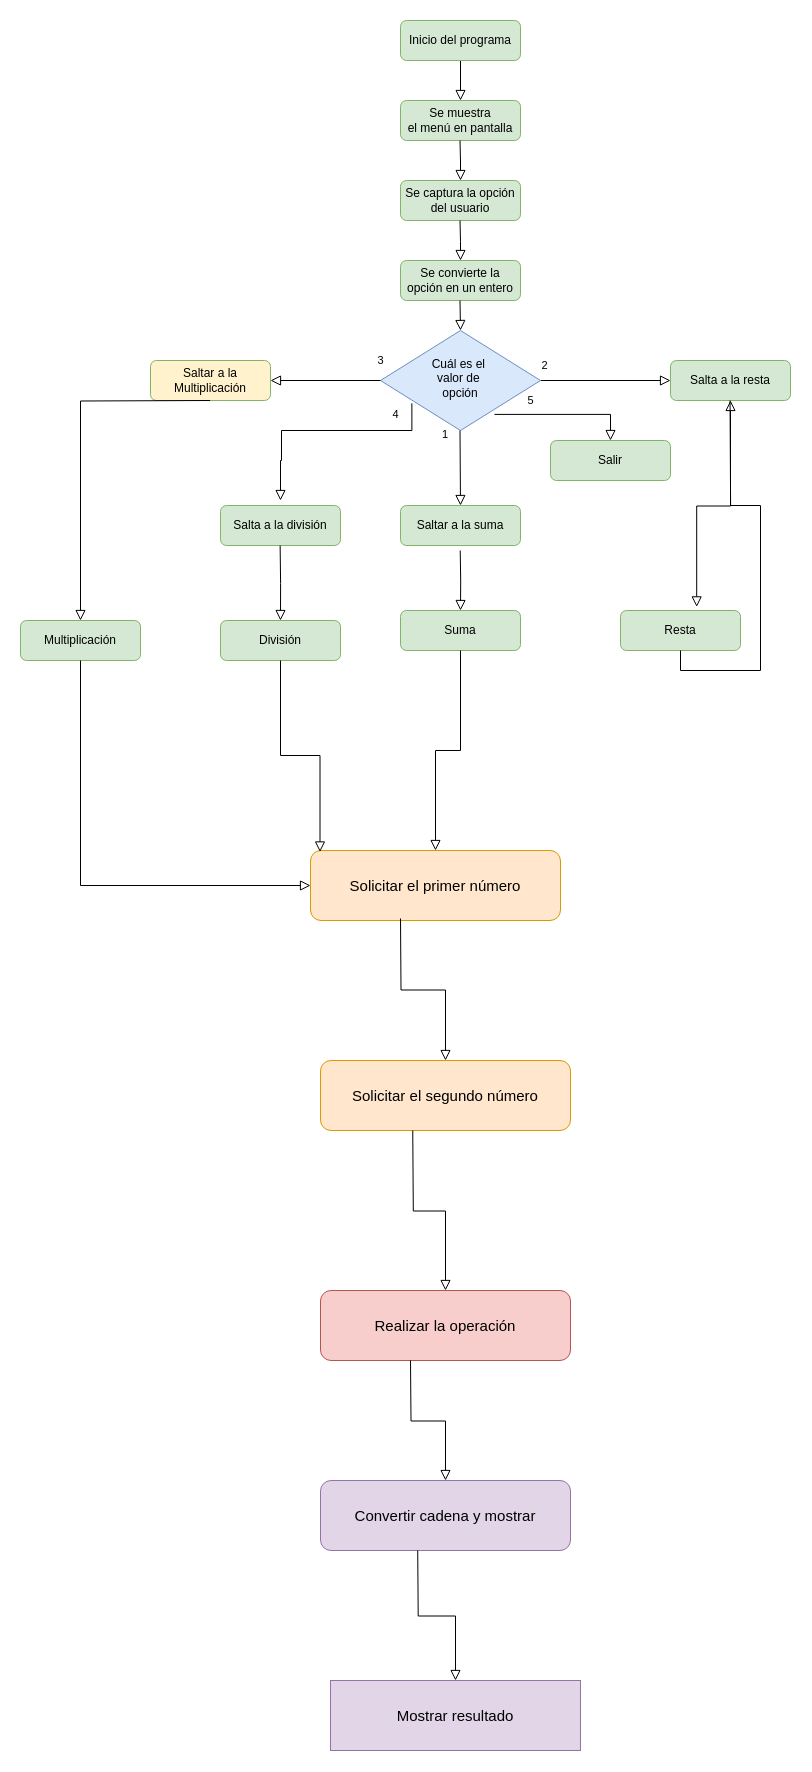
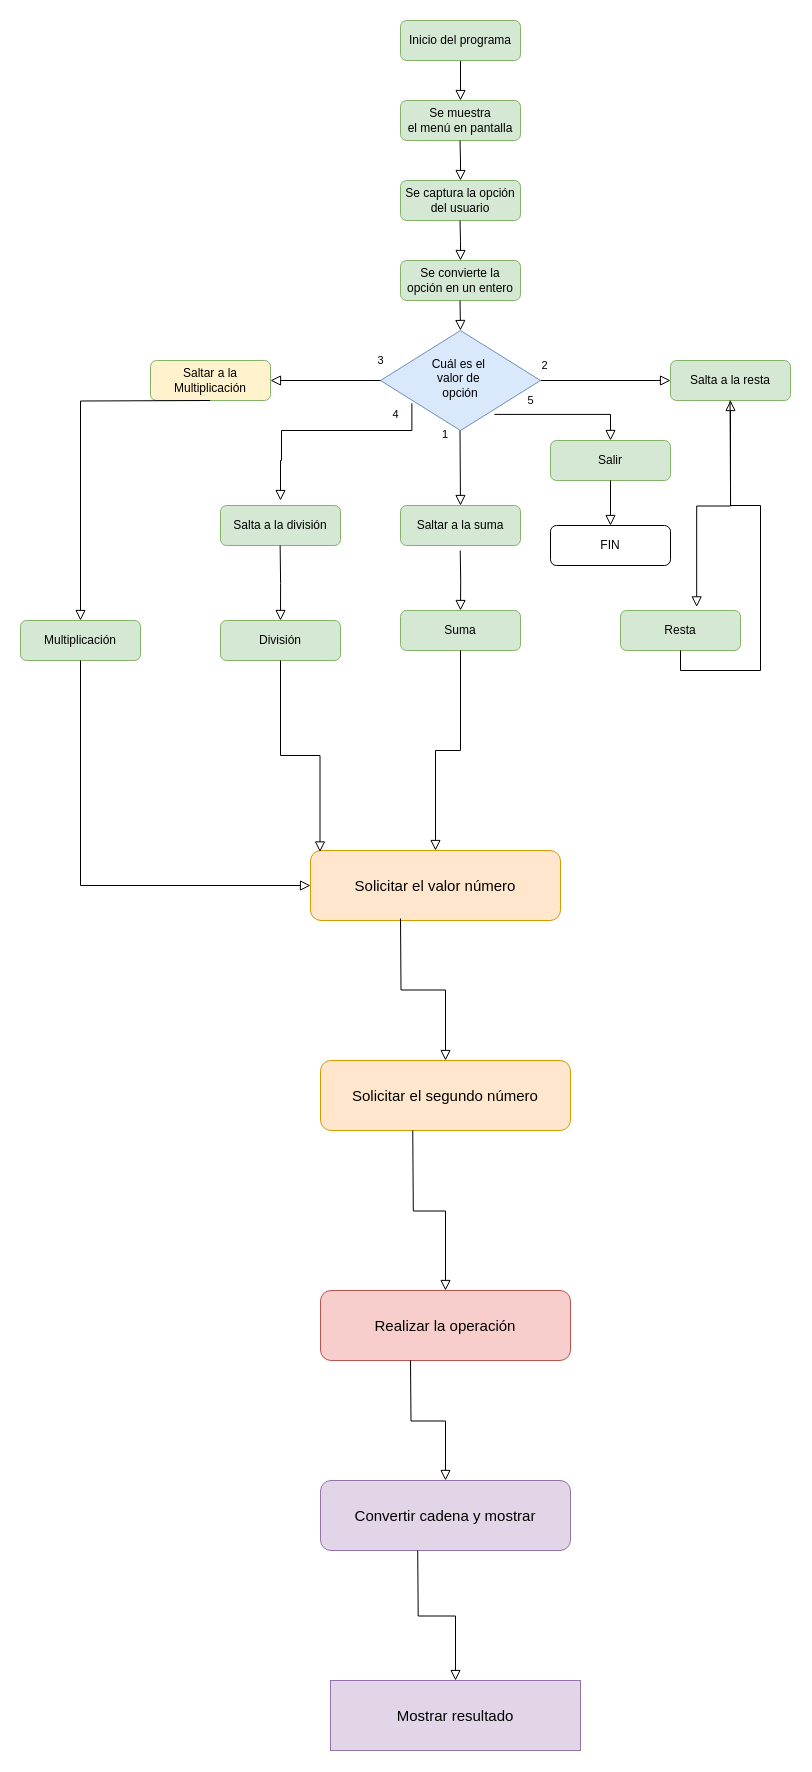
+ <mxCell id="45" value="" style="rounded=0;html=1;jettySize=auto;orthogonalLoop=1;fontSize=11;endArrow=block;endFill=0;endSize=8;strokeWidth=1;shadow=0;labelBackgroundColor=none;edgeStyle=orthogonalEdgeStyle;entryX=0.5;entryY=0;entryDx=0;entryDy=0;exitX=0.5;exitY=1;exitDx=0;exitDy=0;" edge="1" parent="1" source="28" target="44"><mxGeometry relative="1" as="geometry"><mxPoint x="570" y="480" as="sourcePoint" /><mxPoint x="610" y="530" as="targetPoint" /></mxGeometry></mxCell>
+ <mxCell id="44" value="FIN" style="rounded=1;whiteSpace=wrap;html=1;fontSize=12;glass=0;strokeWidth=1;shadow=0;" vertex="1" parent="1"><mxGeometry x="550" y="525" width="120" height="40" as="geometry" /></mxCell>
- <mxCell id="31" value="&lt;font style=&quot;font-size: 15px;&quot;&gt;Solicitar el primer número&lt;/font&gt;" style="rounded=1;whiteSpace=wrap;html=1;fontSize=12;glass=0;strokeWidth=1;shadow=0;fillColor=#ffe6cc;strokeColor=#d79b00;" vertex="1" parent="1"><mxGeometry x="310" y="850" width="250" height="70" as="geometry" /></mxCell>
+ <mxCell id="31" value="&lt;font style=&quot;font-size: 15px;&quot;&gt;Solicitar el valor número&lt;/font&gt;" style="rounded=1;whiteSpace=wrap;html=1;fontSize=12;glass=0;strokeWidth=1;shadow=0;fillColor=#ffe6cc;strokeColor=#d79b00;" vertex="1" parent="1"><mxGeometry x="310" y="850" width="250" height="70" as="geometry" /></mxCell>
